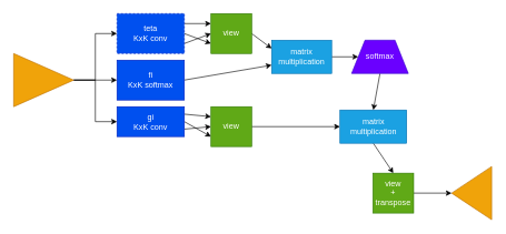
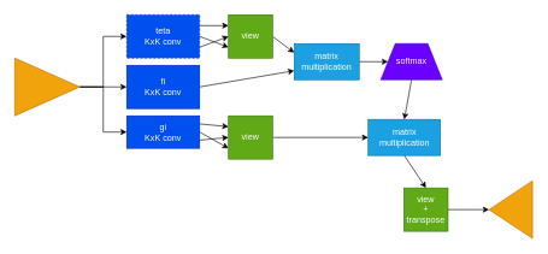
- <mxCell id="11" value="fi&lt;br&gt;KxK softmax" style="whiteSpace=wrap;html=1;strokeColor=#001DBC;fillColor=#0050ef;fontColor=#ffffff;" vertex="1" parent="1"><mxGeometry x="175" y="90" width="101" height="60" as="geometry" /></mxCell>
+ <mxCell id="11" value="fi&lt;br&gt;KxK conv" style="whiteSpace=wrap;html=1;strokeColor=#001DBC;fillColor=#0050ef;fontColor=#ffffff;" vertex="1" parent="1"><mxGeometry x="175" y="90" width="101" height="60" as="geometry" /></mxCell>
